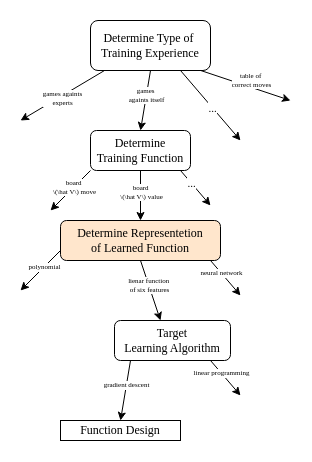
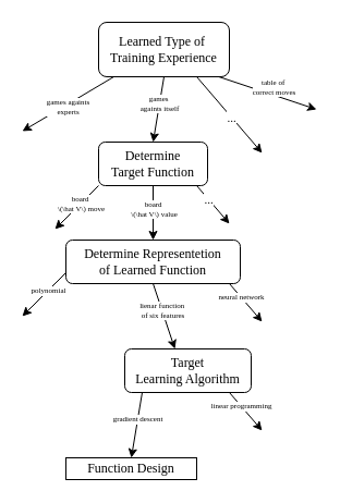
- <mxCell id="2" value="Determine Type of&amp;nbsp;&lt;div&gt;Training Experience&lt;/div&gt;" style="rounded=1;whiteSpace=wrap;html=1;fontFamily=Times New Roman;" vertex="1" parent="1"><mxGeometry x="90" y="20" width="120" height="50" as="geometry" /></mxCell>
+ <mxCell id="2" value="Learned Type of&amp;nbsp;&lt;div&gt;Training Experience&lt;/div&gt;" style="rounded=1;whiteSpace=wrap;html=1;fontFamily=Times New Roman;" vertex="1" parent="1"><mxGeometry x="90" y="20" width="120" height="50" as="geometry" /></mxCell>
- <mxCell id="11" value="Determine&lt;br&gt;Training Function" style="rounded=1;whiteSpace=wrap;html=1;fontFamily=Times New Roman;" vertex="1" parent="1"><mxGeometry x="90" y="130" width="100" height="40" as="geometry" /></mxCell>
+ <mxCell id="11" value="Determine&lt;br&gt;Target Function" style="rounded=1;whiteSpace=wrap;html=1;fontFamily=Times New Roman;" vertex="1" parent="1"><mxGeometry x="90" y="130" width="100" height="40" as="geometry" /></mxCell>
- <mxCell id="18" value="Determine Representetion&lt;br&gt;of Learned Function" style="rounded=1;whiteSpace=wrap;html=1;fontFamily=Times New Roman;fillColor=#ffe6cc;" vertex="1" parent="1"><mxGeometry x="60" y="220" width="160" height="40" as="geometry" /></mxCell>
+ <mxCell id="18" value="Determine Representetion&lt;br&gt;of Learned Function" style="rounded=1;whiteSpace=wrap;html=1;fontFamily=Times New Roman;" vertex="1" parent="1"><mxGeometry x="60" y="220" width="160" height="40" as="geometry" /></mxCell>
